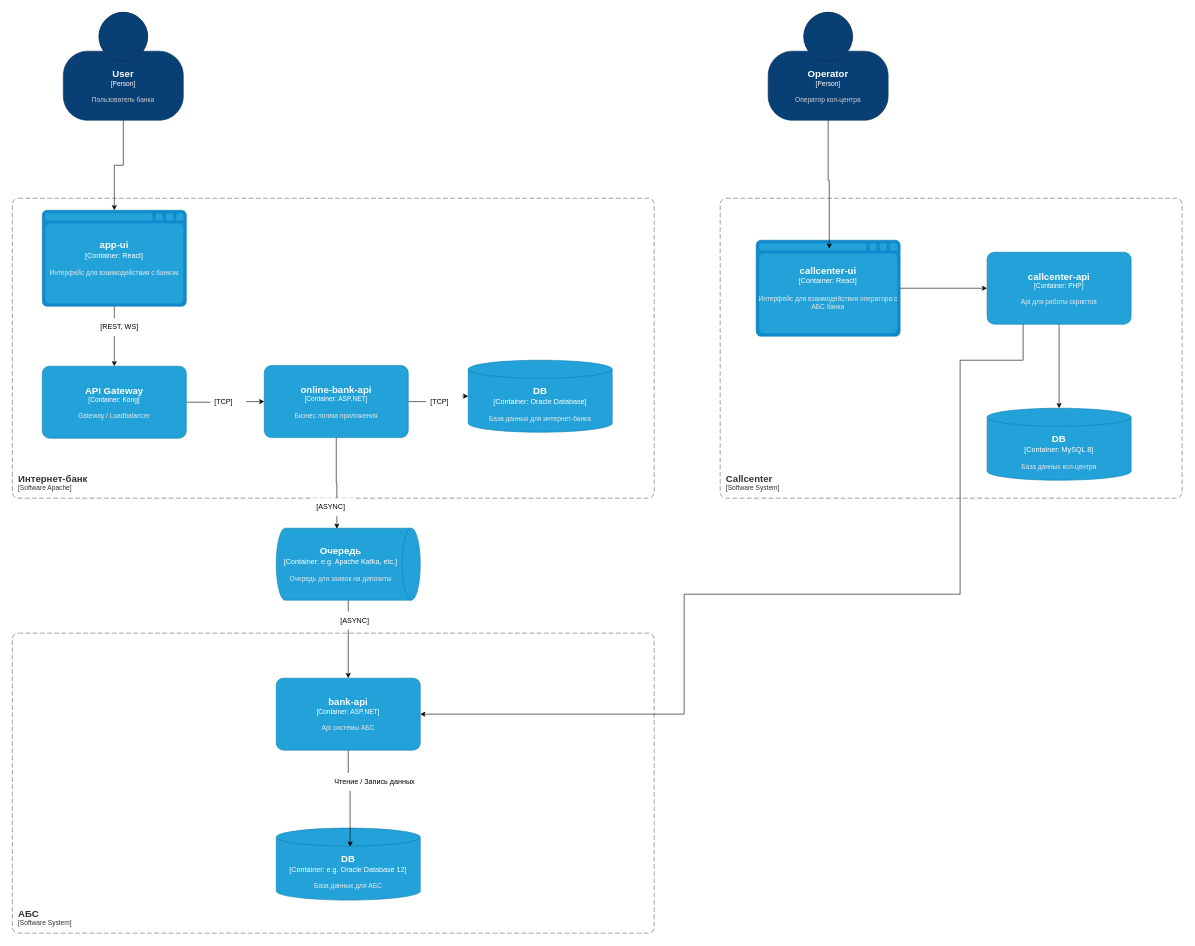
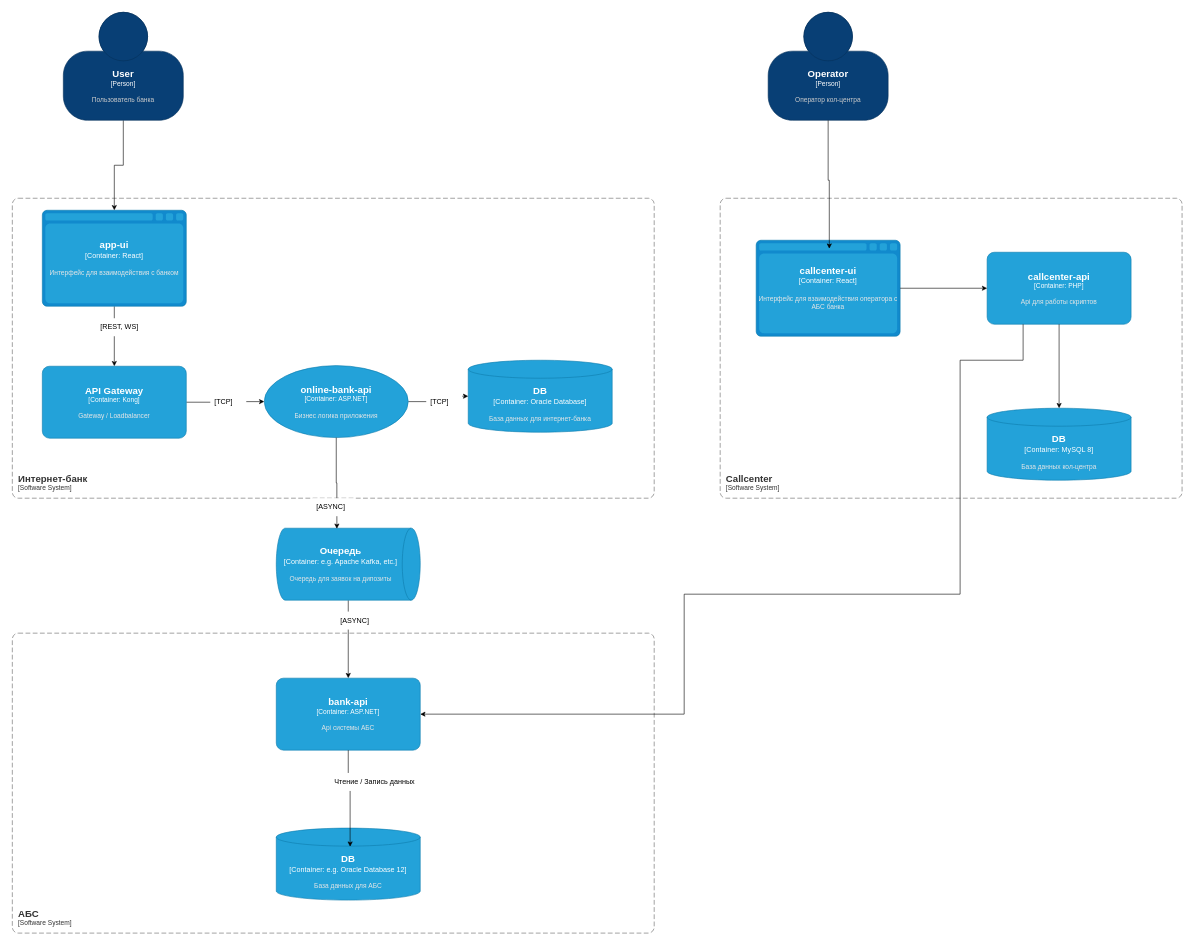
- <mxCell id="10" value="&lt;font style=&quot;font-size: 16px&quot;&gt;&lt;b&gt;online-bank-api&lt;/b&gt;&lt;/font&gt;&lt;div&gt;[Container: ASP.NET]&lt;/div&gt;&lt;br&gt;&lt;div&gt;&lt;font style=&quot;font-size: 11px&quot;&gt;&lt;font color=&quot;#E6E6E6&quot;&gt;Бизнес логика приложения&lt;/font&gt;&lt;/div&gt;" style="rounded=1;whiteSpace=wrap;html=1;fontSize=11;labelBackgroundColor=none;fillColor=#23A2D9;fontColor=#ffffff;align=center;arcSize=10;strokeColor=#0E7DAD;metaEdit=1;resizable=0;points=[[0.25,0,0],[0.5,0,0],[0.75,0,0],[1,0.25,0],[1,0.5,0],[1,0.75,0],[0.75,1,0],[0.5,1,0],[0.25,1,0],[0,0.75,0],[0,0.5,0],[0,0.25,0]];" parent="1" vertex="1"><mxGeometry x="440" y="609" width="240" height="120" as="geometry" /></mxCell>
+ <mxCell id="10" value="&lt;font style=&quot;font-size: 16px&quot;&gt;&lt;b&gt;online-bank-api&lt;/b&gt;&lt;/font&gt;&lt;div&gt;[Container: ASP.NET]&lt;/div&gt;&lt;br&gt;&lt;div&gt;&lt;font style=&quot;font-size: 11px&quot;&gt;&lt;font color=&quot;#E6E6E6&quot;&gt;Бизнес логика приложения&lt;/font&gt;&lt;/div&gt;" style="ellipse;whiteSpace=wrap;html=1;fontSize=11;labelBackgroundColor=none;fillColor=#23A2D9;fontColor=#ffffff;align=center;arcSize=10;strokeColor=#0E7DAD;metaEdit=1;resizable=0;points=[[0.25,0,0],[0.5,0,0],[0.75,0,0],[1,0.25,0],[1,0.5,0],[1,0.75,0],[0.75,1,0],[0.5,1,0],[0.25,1,0],[0,0.75,0],[0,0.5,0],[0,0.25,0]];" parent="1" vertex="1"><mxGeometry x="440" y="609" width="240" height="120" as="geometry" /></mxCell>
- <mxCell id="2" value="&lt;font style=&quot;font-size: 16px&quot;&gt;&lt;b&gt;&lt;div style=&quot;text-align: left&quot;&gt;Интернет-банк&lt;/div&gt;&lt;/b&gt;&lt;/font&gt;&lt;div style=&quot;text-align: left&quot;&gt;[Software Apache]&lt;/div&gt;" style="rounded=1;fontSize=11;whiteSpace=wrap;html=1;dashed=1;arcSize=20;fillColor=none;strokeColor=#666666;fontColor=#333333;labelBackgroundColor=none;align=left;verticalAlign=bottom;labelBorderColor=none;spacingTop=0;spacing=10;dashPattern=8 4;metaEdit=1;rotatable=0;perimeter=rectanglePerimeter;noLabel=0;labelPadding=0;allowArrows=0;connectable=0;expand=0;recursiveResize=0;editable=1;pointerEvents=0;absoluteArcSize=1;points=[[0.25,0,0],[0.5,0,0],[0.75,0,0],[1,0.25,0],[1,0.5,0],[1,0.75,0],[0.75,1,0],[0.5,1,0],[0.25,1,0],[0,0.75,0],[0,0.5,0],[0,0.25,0]];" parent="1" vertex="1"><mxGeometry x="20" y="330" width="1070" height="500" as="geometry" /></mxCell>
+ <mxCell id="2" value="&lt;font style=&quot;font-size: 16px&quot;&gt;&lt;b&gt;&lt;div style=&quot;text-align: left&quot;&gt;Интернет-банк&lt;/div&gt;&lt;/b&gt;&lt;/font&gt;&lt;div style=&quot;text-align: left&quot;&gt;[Software System]&lt;/div&gt;" style="rounded=1;fontSize=11;whiteSpace=wrap;html=1;dashed=1;arcSize=20;fillColor=none;strokeColor=#666666;fontColor=#333333;labelBackgroundColor=none;align=left;verticalAlign=bottom;labelBorderColor=none;spacingTop=0;spacing=10;dashPattern=8 4;metaEdit=1;rotatable=0;perimeter=rectanglePerimeter;noLabel=0;labelPadding=0;allowArrows=0;connectable=0;expand=0;recursiveResize=0;editable=1;pointerEvents=0;absoluteArcSize=1;points=[[0.25,0,0],[0.5,0,0],[0.75,0,0],[1,0.25,0],[1,0.5,0],[1,0.75,0],[0.75,1,0],[0.5,1,0],[0.25,1,0],[0,0.75,0],[0,0.5,0],[0,0.25,0]];" parent="1" vertex="1"><mxGeometry x="20" y="330" width="1070" height="500" as="geometry" /></mxCell>
